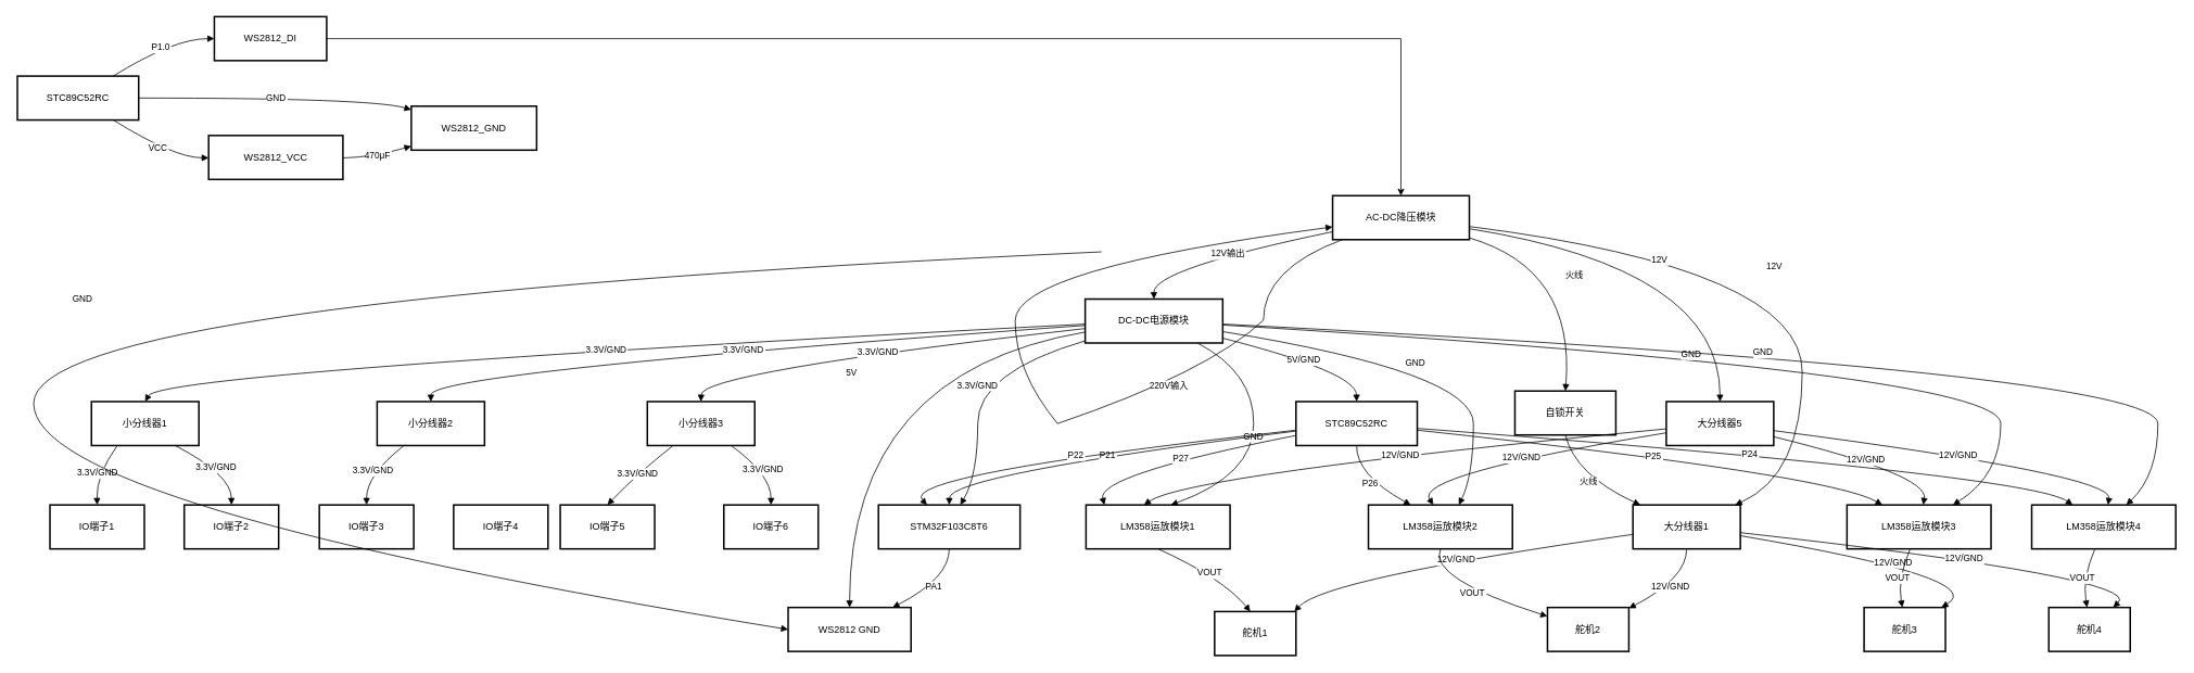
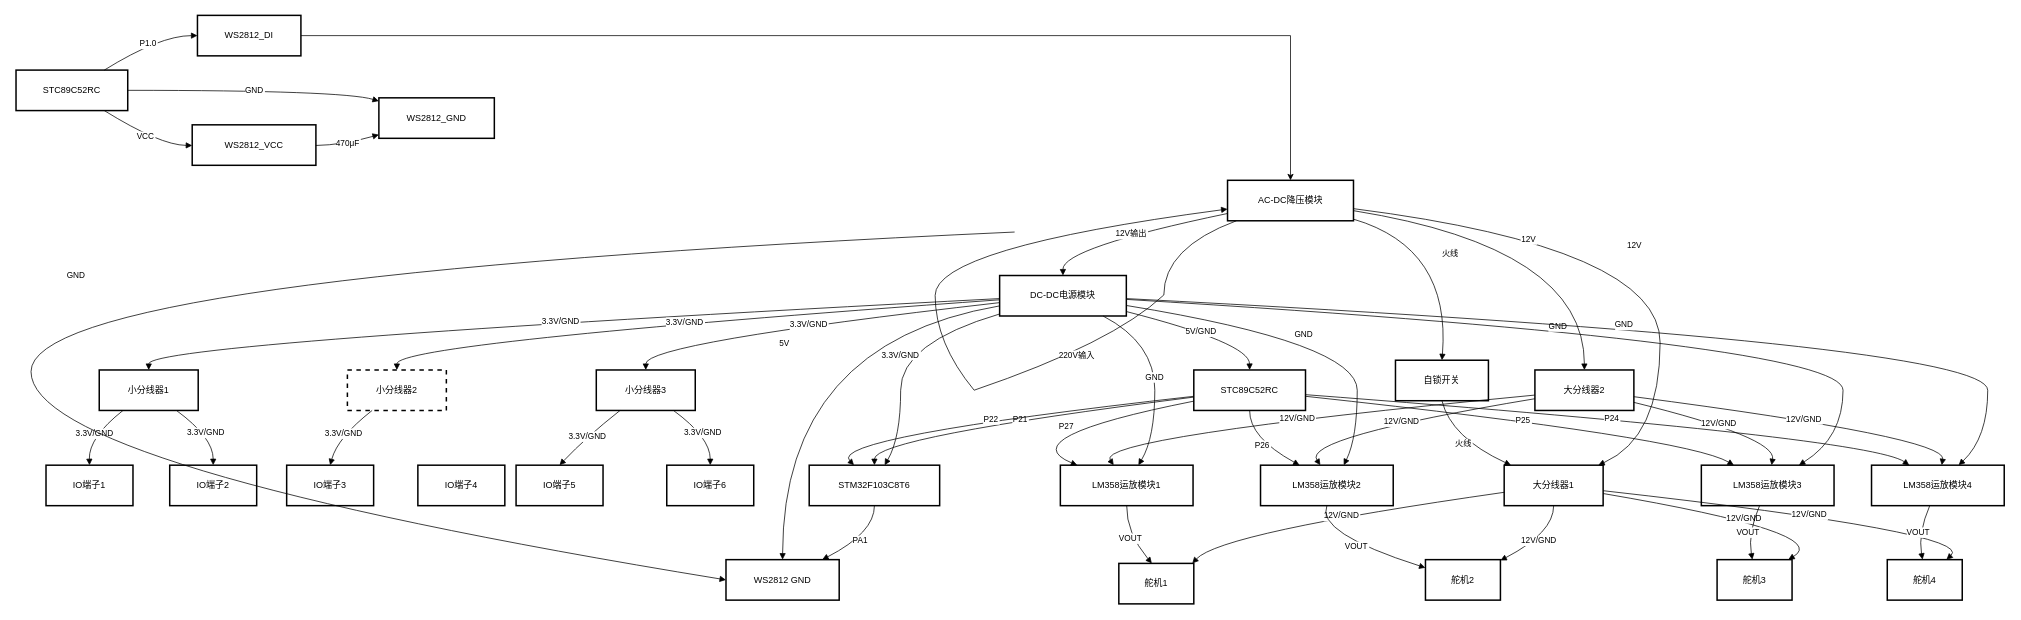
- <mxCell id="15" value="小分线器1" style="whiteSpace=wrap;strokeWidth=2;" vertex="1" parent="1"><mxGeometry x="111" y="493" width="132" height="54" as="geometry" /></mxCell>
+ <mxCell id="15" value="小分线器1" style="whiteSpace=wrap;strokeWidth=2;" vertex="1" parent="1"><mxGeometry x="131" y="493" width="132" height="54" as="geometry" /></mxCell>
- <mxCell id="16" value="小分线器2" style="whiteSpace=wrap;strokeWidth=2;" vertex="1" parent="1"><mxGeometry x="462" y="493" width="132" height="54" as="geometry" /></mxCell>
+ <mxCell id="16" value="小分线器2" style="whiteSpace=wrap;strokeWidth=2;dashed=1;" vertex="1" parent="1"><mxGeometry x="462" y="493" width="132" height="54" as="geometry" /></mxCell>
- <mxCell id="29" value="大分线器5" style="whiteSpace=wrap;strokeWidth=2;" vertex="1" parent="1"><mxGeometry x="2046" y="493" width="132" height="54" as="geometry" /></mxCell>
+ <mxCell id="29" value="大分线器2" style="whiteSpace=wrap;strokeWidth=2;" vertex="1" parent="1"><mxGeometry x="2046" y="493" width="132" height="54" as="geometry" /></mxCell>
- <mxCell id="20" value="IO端子3" style="whiteSpace=wrap;strokeWidth=2;" vertex="1" parent="1"><mxGeometry x="391" y="620" width="116" height="54" as="geometry" /></mxCell>
+ <mxCell id="20" value="IO端子3" style="whiteSpace=wrap;strokeWidth=2;" vertex="1" parent="1"><mxGeometry x="381" y="620" width="116" height="54" as="geometry" /></mxCell>
- <mxCell id="24" value="LM358运放模块1" style="whiteSpace=wrap;strokeWidth=2;" vertex="1" parent="1"><mxGeometry x="1333" y="620" width="177" height="54" as="geometry" /></mxCell>
+ <mxCell id="24" value="LM358运放模块1" style="whiteSpace=wrap;strokeWidth=2;" vertex="1" parent="1"><mxGeometry x="1413" y="620" width="177" height="54" as="geometry" /></mxCell>
